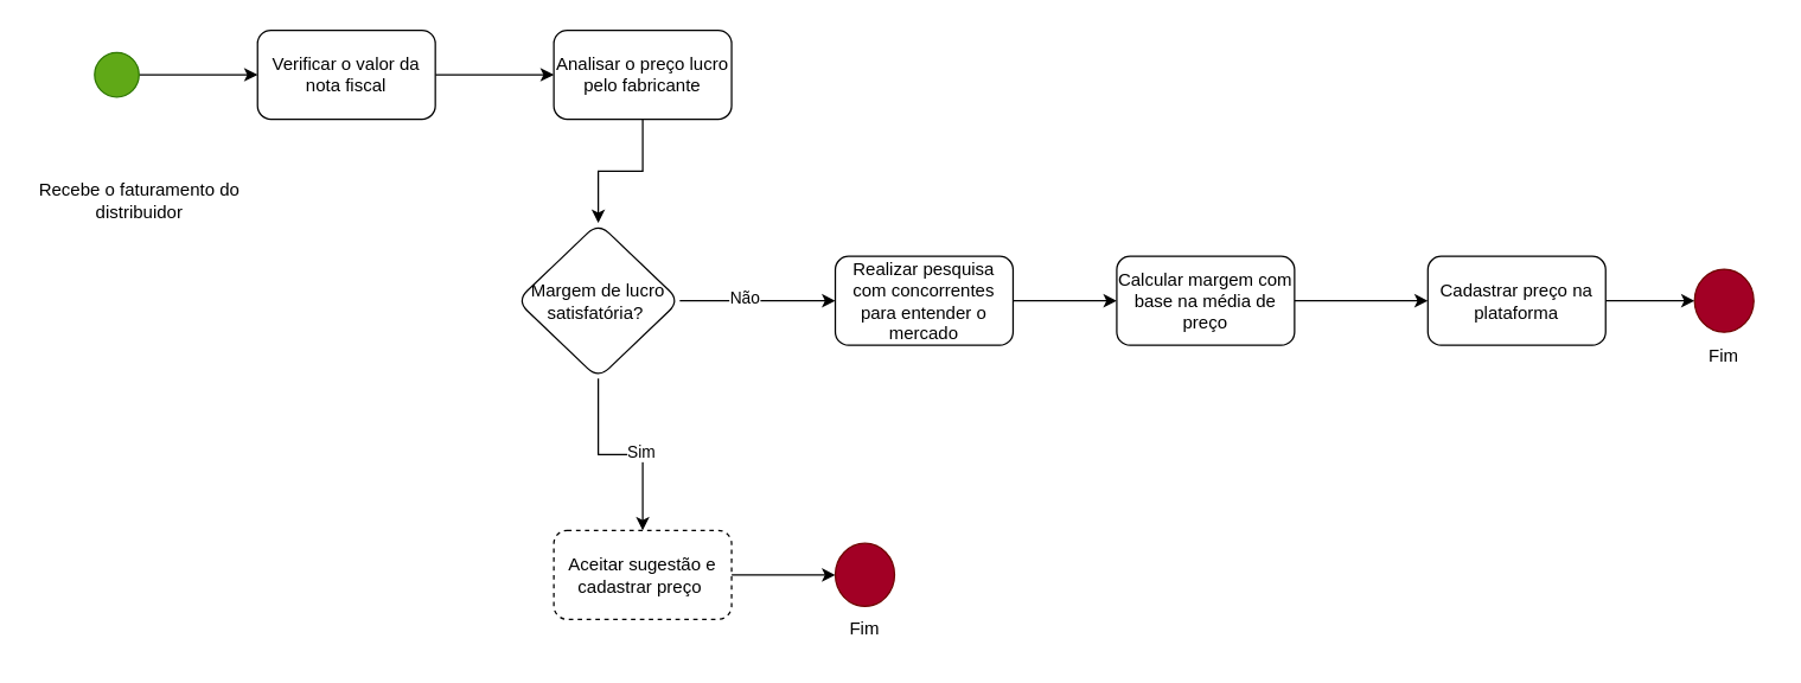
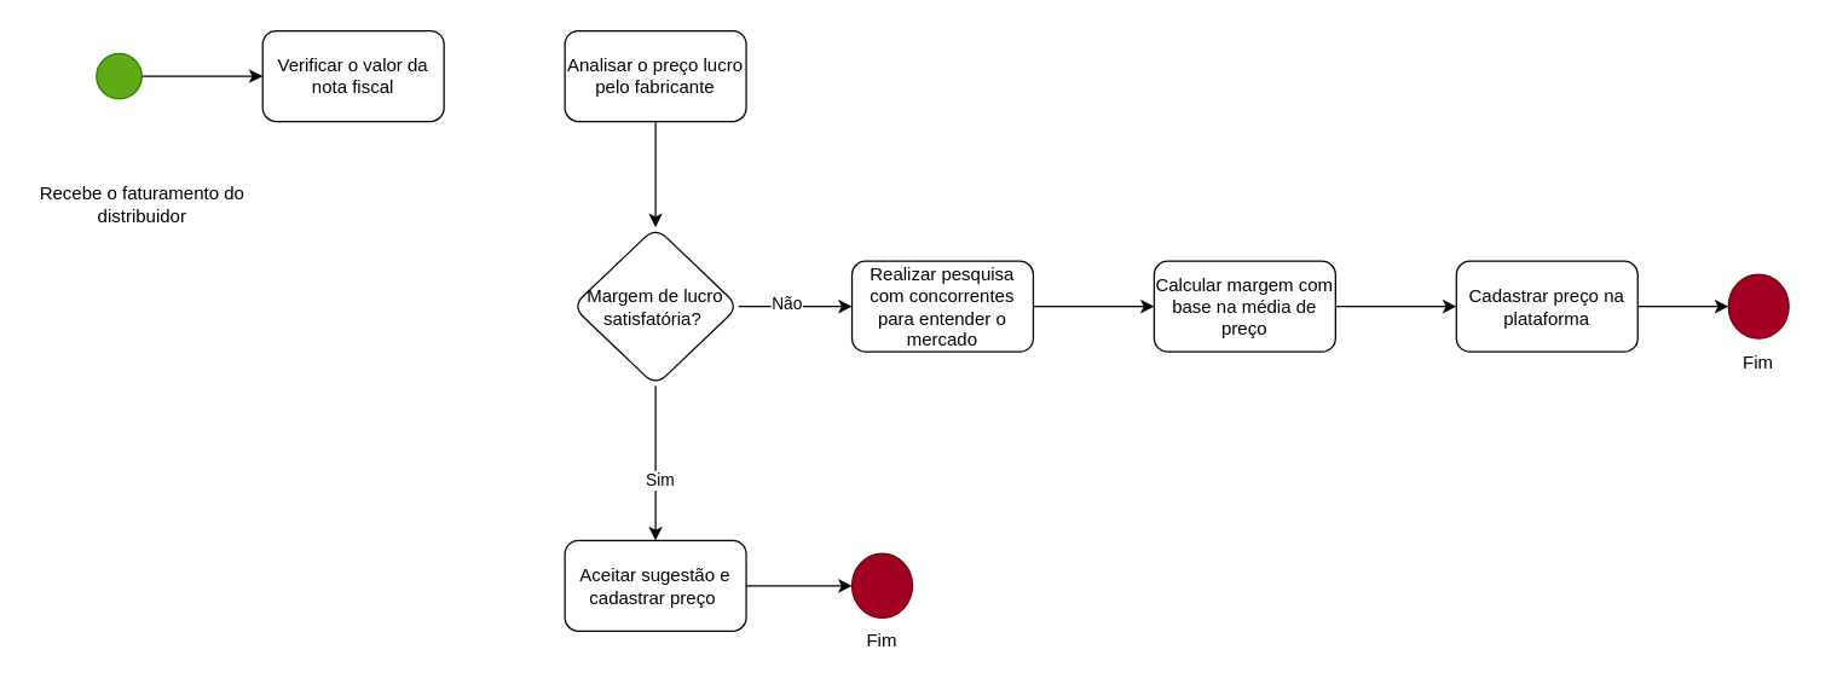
- <mxCell id="5" value="" style="edgeStyle=orthogonalEdgeStyle;rounded=0;orthogonalLoop=1;jettySize=auto;html=1;" edge="1" parent="1" source="6" target="8"><mxGeometry relative="1" as="geometry" /></mxCell>
- <mxCell id="13" value="Margem de lucro satisfatória?&amp;nbsp;" style="rhombus;whiteSpace=wrap;html=1;rounded=1;" vertex="1" parent="1"><mxGeometry x="348" y="150" width="110" height="105" as="geometry" /></mxCell>
+ <mxCell id="13" value="Margem de lucro satisfatória?&amp;nbsp;" style="rhombus;whiteSpace=wrap;html=1;rounded=1;" vertex="1" parent="1"><mxGeometry x="378" y="150" width="110" height="105" as="geometry" /></mxCell>
- <mxCell id="19" value="Calcular margem com base na média de preço" style="whiteSpace=wrap;html=1;rounded=1;" vertex="1" parent="1"><mxGeometry x="753" y="172.5" width="120" height="60" as="geometry" /></mxCell>
+ <mxCell id="19" value="Calcular margem com base na média de preço" style="whiteSpace=wrap;html=1;rounded=1;" vertex="1" parent="1"><mxGeometry x="763" y="172.5" width="120" height="60" as="geometry" /></mxCell>
- <mxCell id="15" value="Aceitar sugestão e cadastrar preço&amp;nbsp;" style="whiteSpace=wrap;html=1;rounded=1;dashed=1;" vertex="1" parent="1"><mxGeometry x="373" y="357.5" width="120" height="60" as="geometry" /></mxCell>
+ <mxCell id="15" value="Aceitar sugestão e cadastrar preço&amp;nbsp;" style="whiteSpace=wrap;html=1;rounded=1;" vertex="1" parent="1"><mxGeometry x="373" y="357.5" width="120" height="60" as="geometry" /></mxCell>
